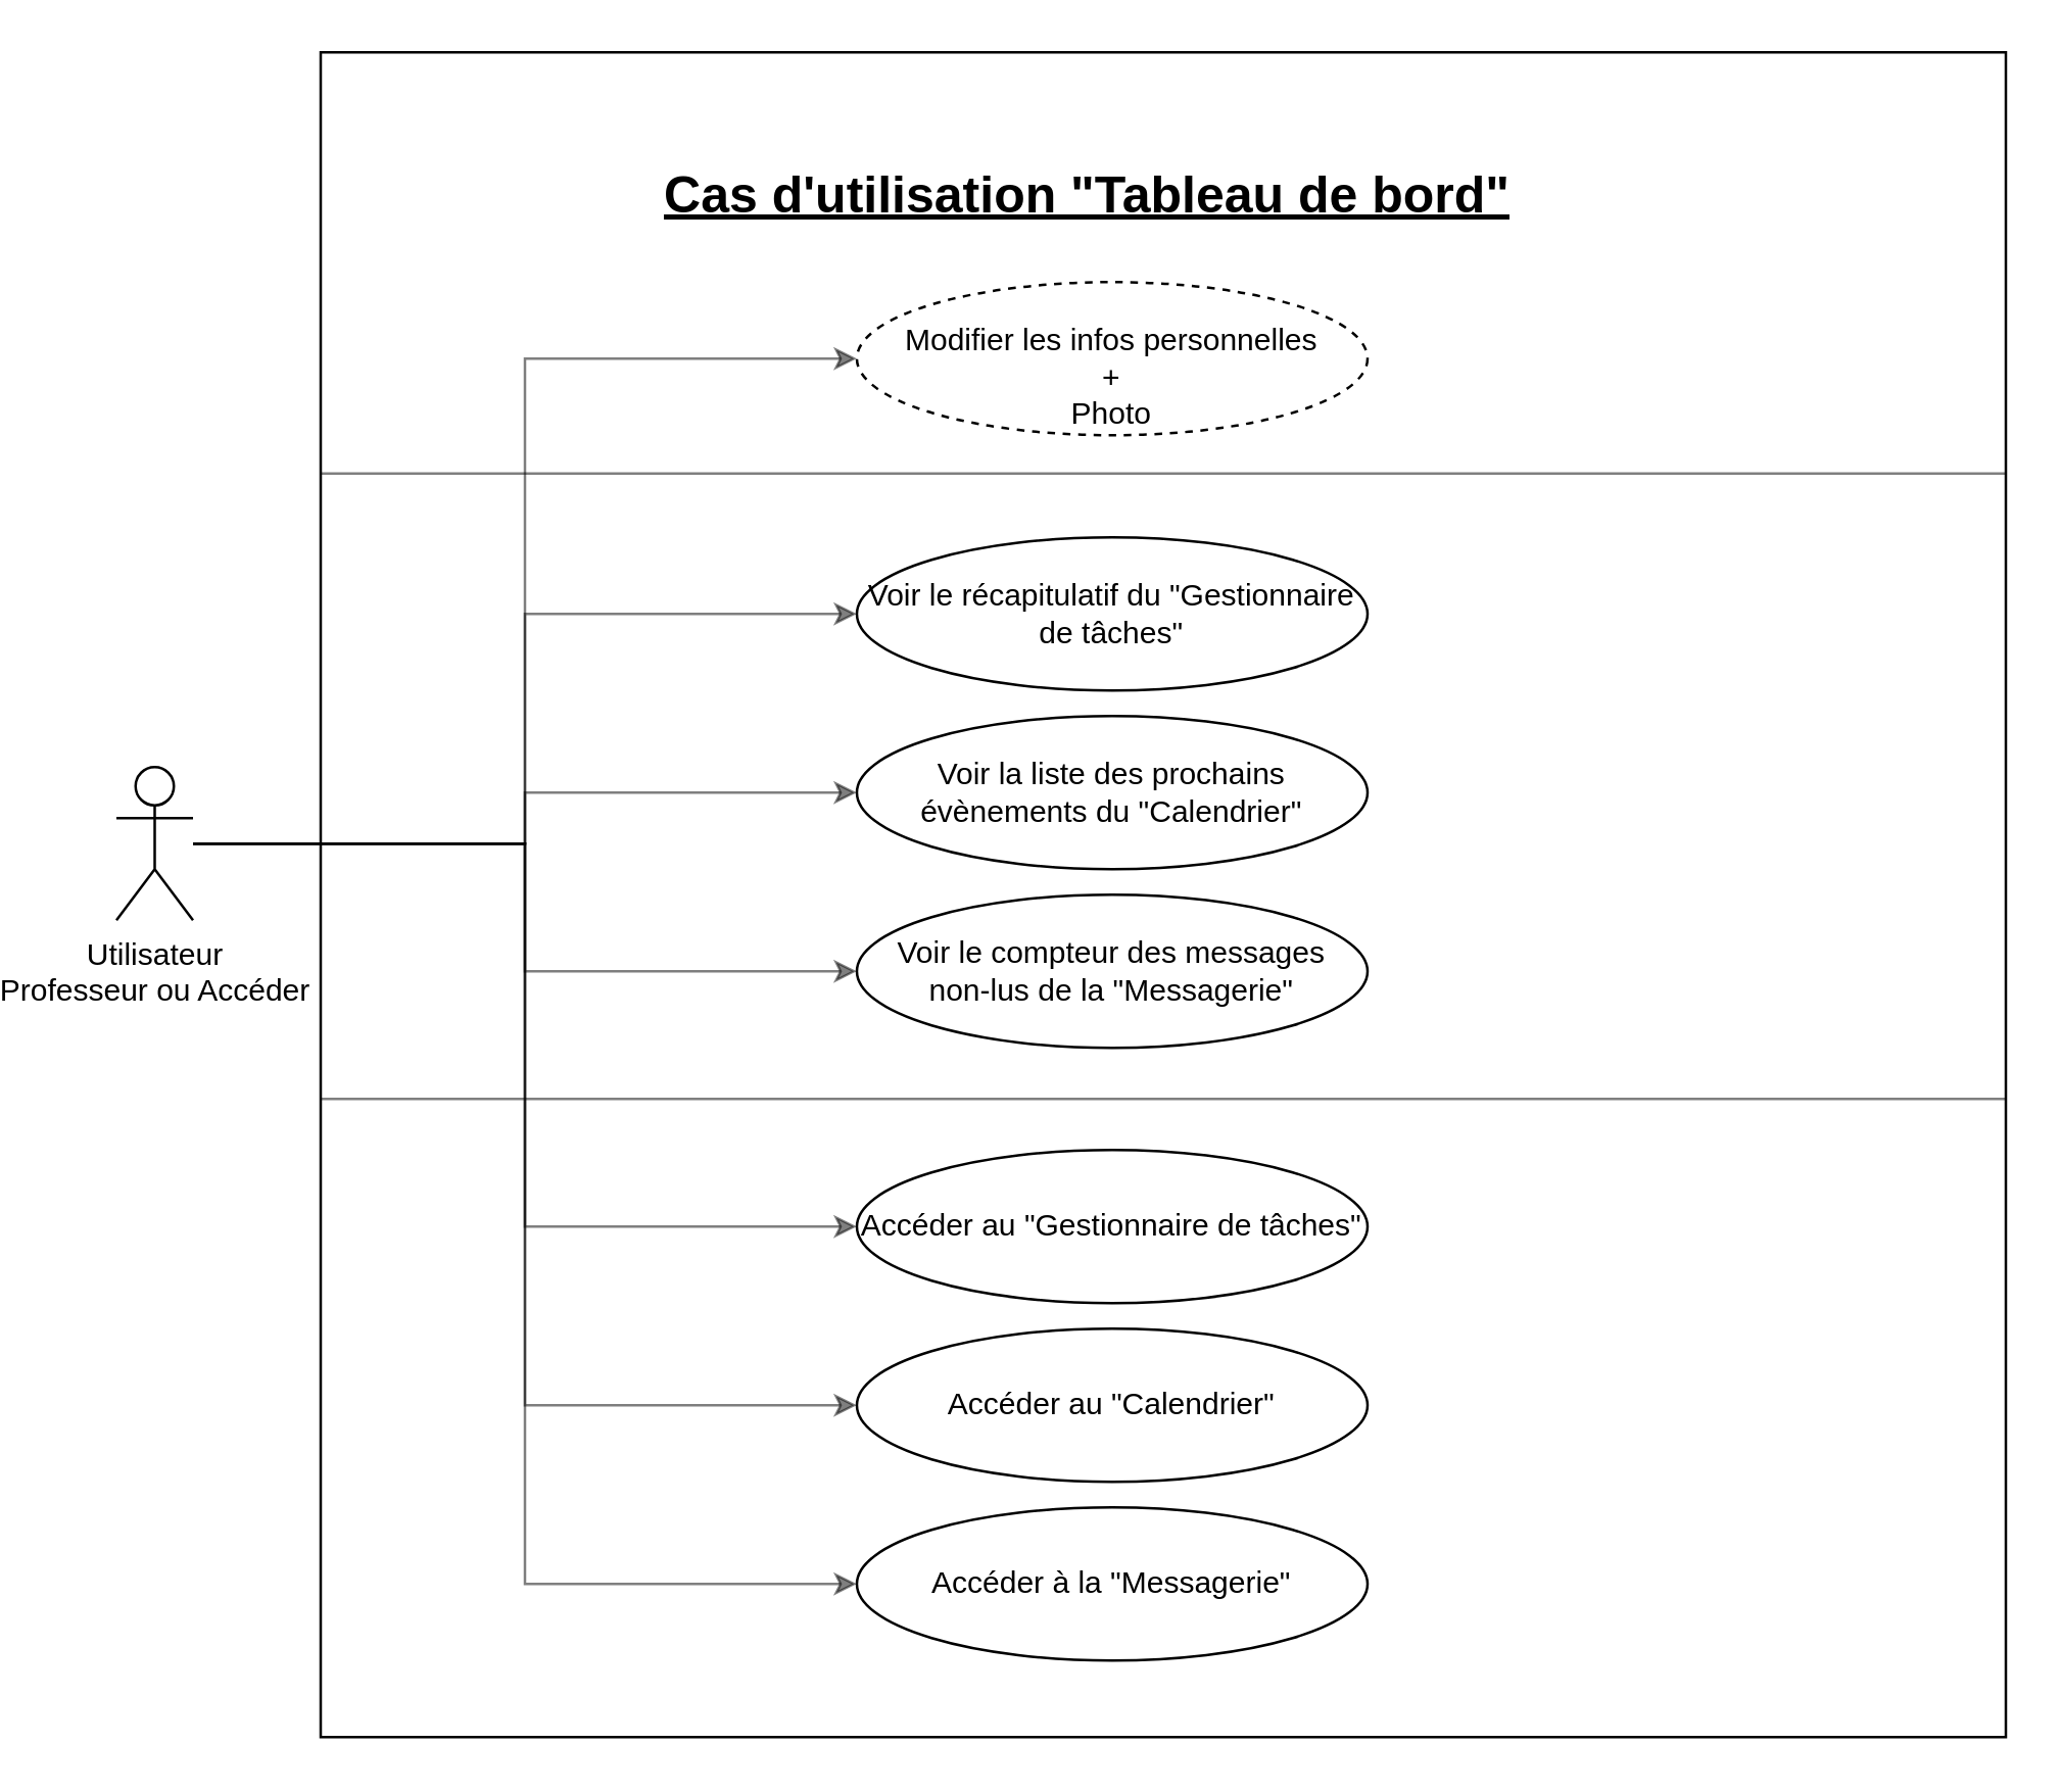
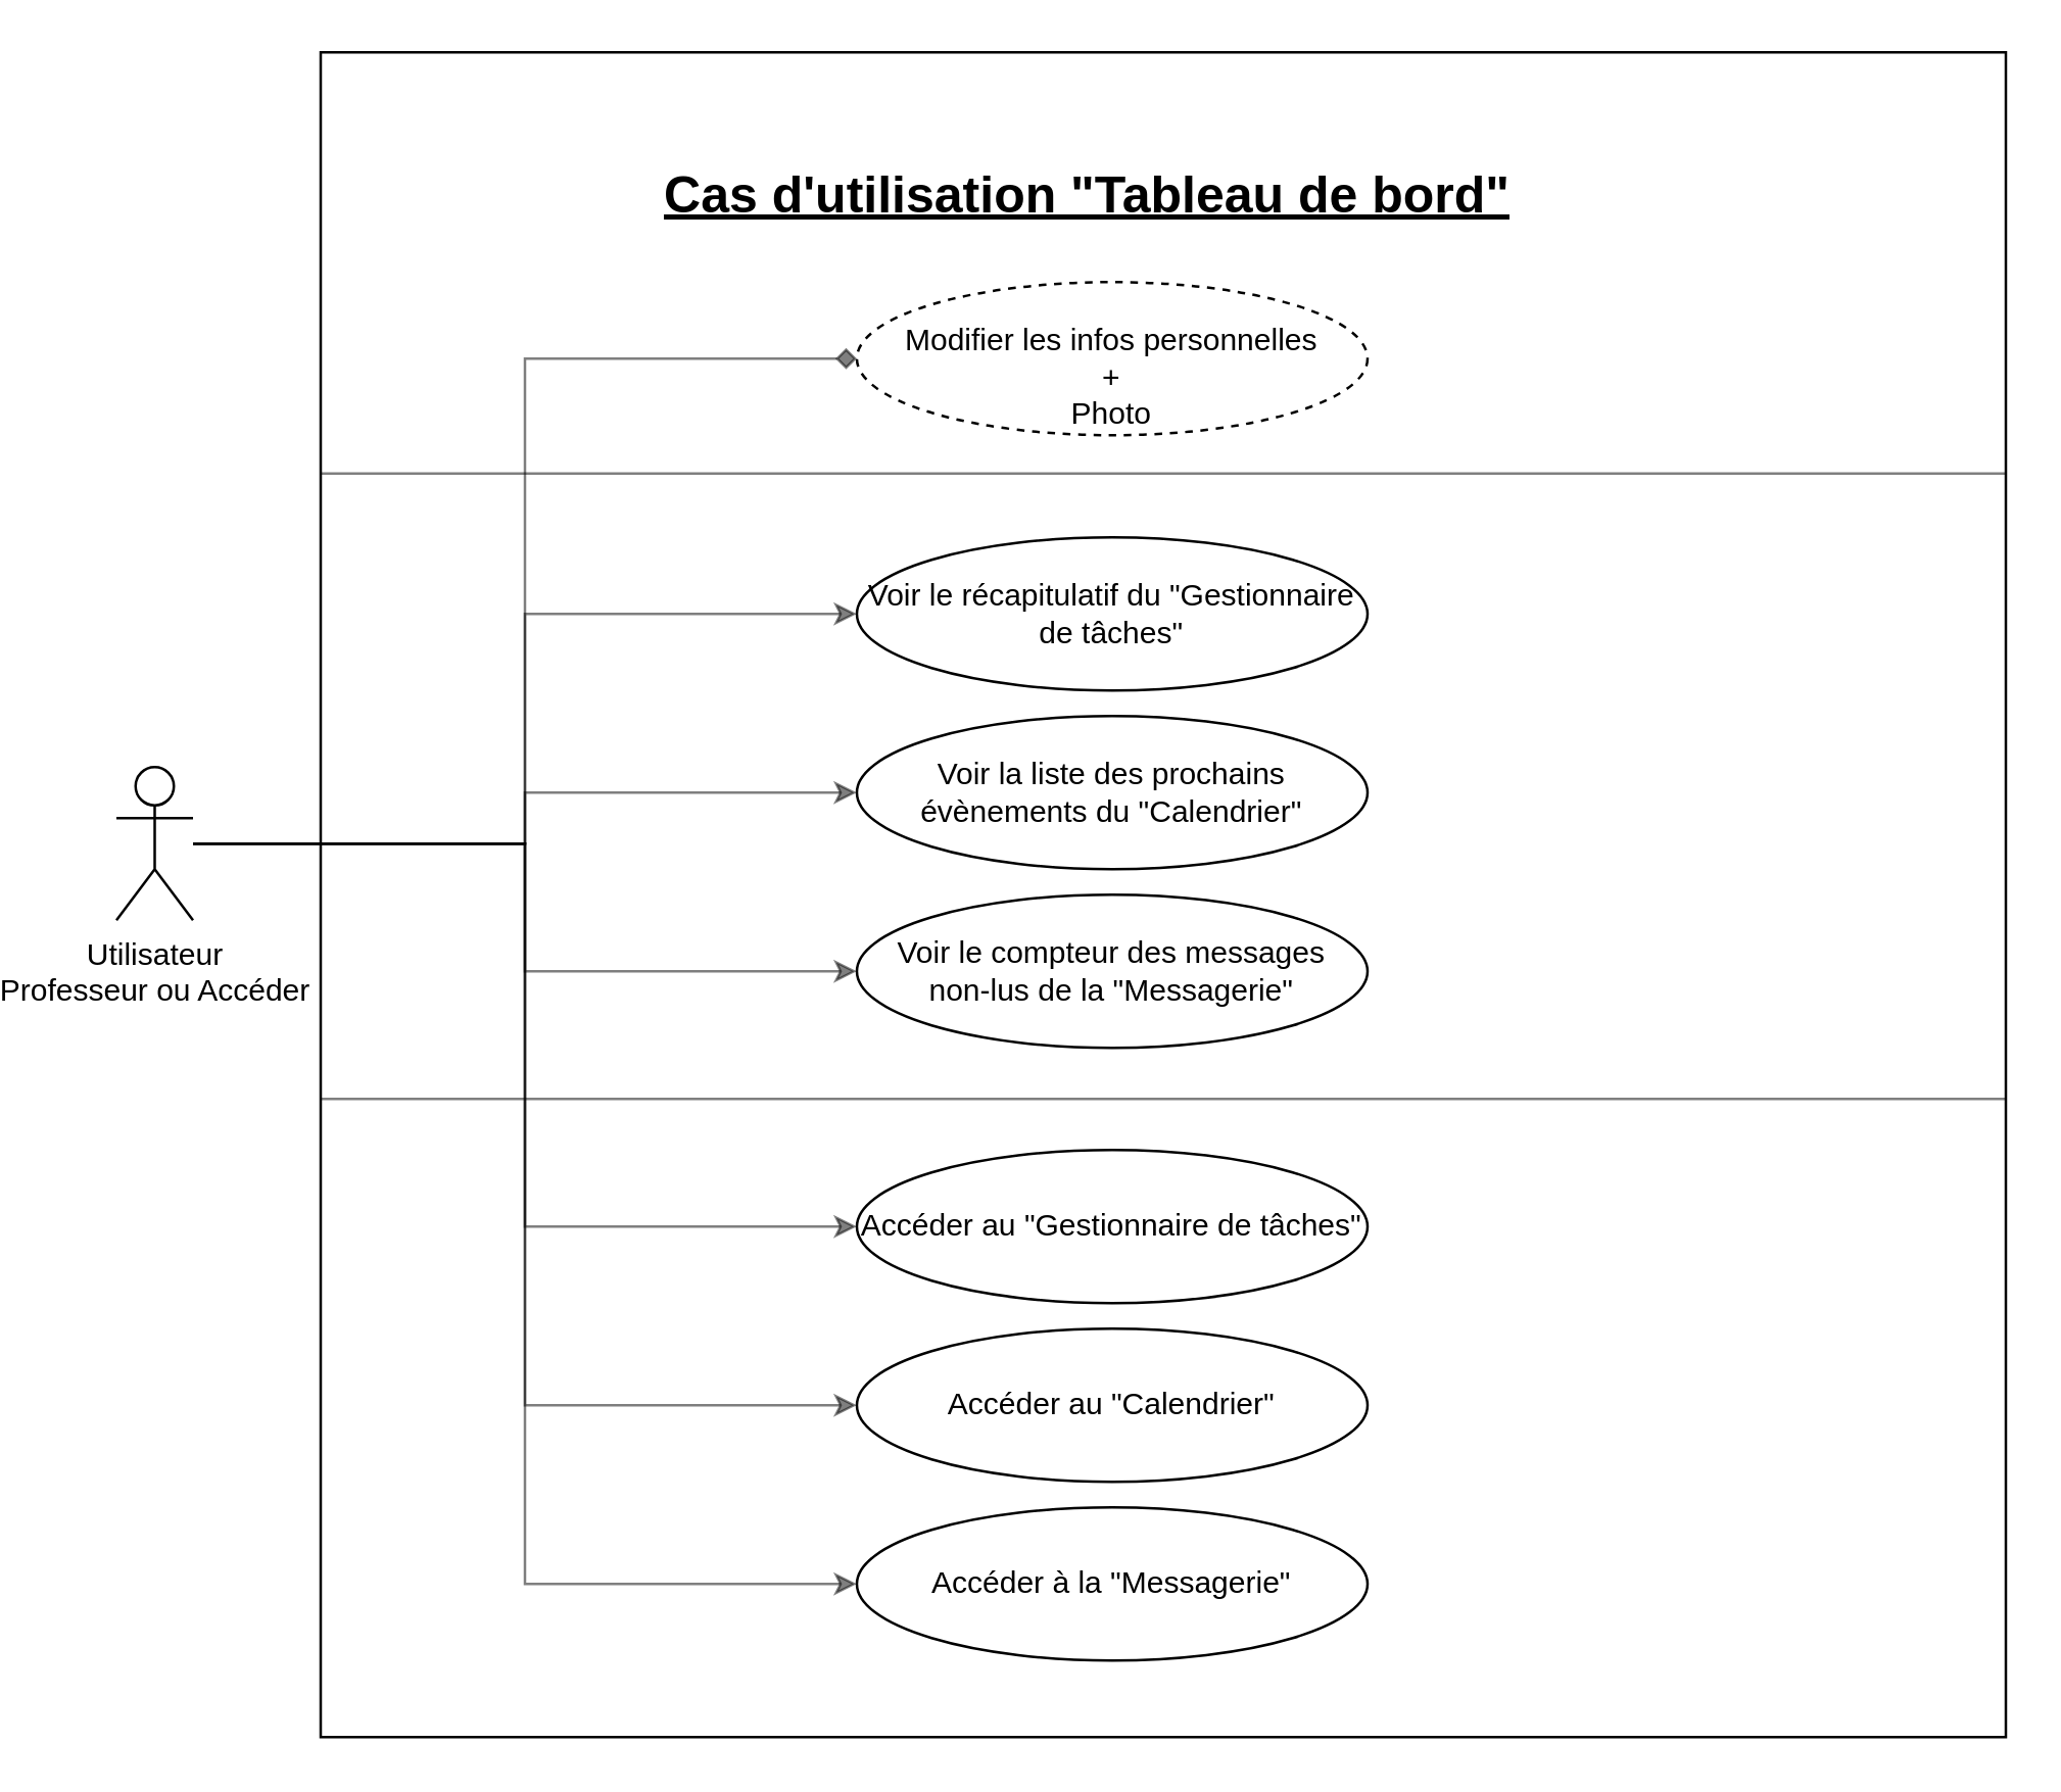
- <mxCell id="3" style="edgeStyle=orthogonalEdgeStyle;rounded=0;orthogonalLoop=1;jettySize=auto;html=1;entryX=0;entryY=0.5;entryDx=0;entryDy=0;opacity=50;" parent="1" source="10" target="11" edge="1"><mxGeometry relative="1" as="geometry" /></mxCell>
+ <mxCell id="3" style="edgeStyle=orthogonalEdgeStyle;rounded=0;orthogonalLoop=1;jettySize=auto;html=1;entryX=0;entryY=0.5;entryDx=0;entryDy=0;opacity=50;endArrow=diamond;" parent="1" source="10" target="11" edge="1"><mxGeometry relative="1" as="geometry" /></mxCell>
